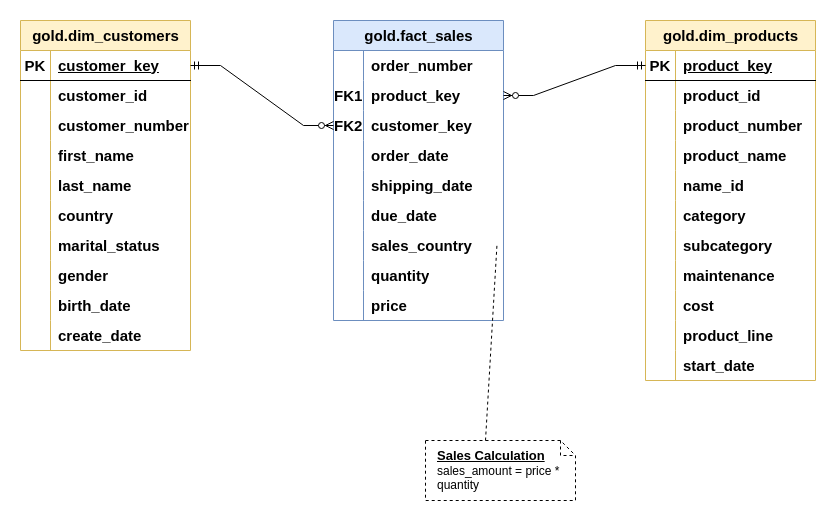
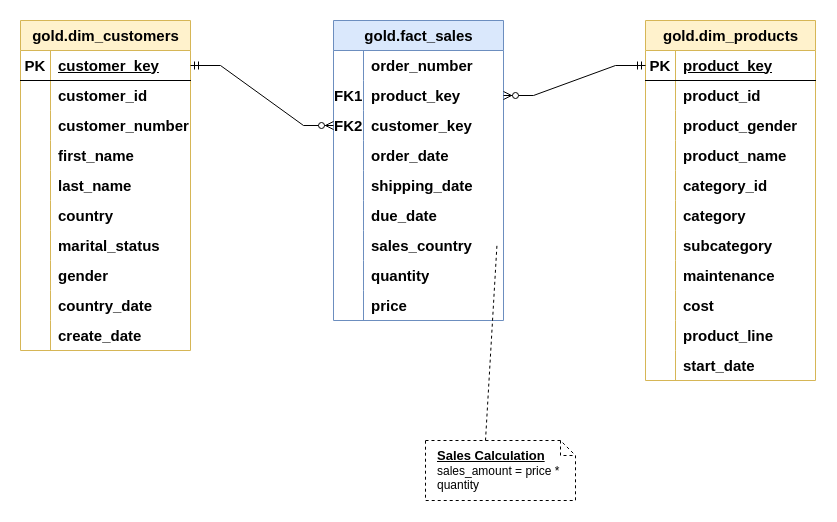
- <mxCell id="70" value="product_number" style="shape=partialRectangle;connectable=0;fillColor=none;top=0;left=0;bottom=0;right=0;align=left;spacingLeft=6;overflow=hidden;whiteSpace=wrap;html=1;fontSize=15;fontStyle=1" parent="68" vertex="1"><mxGeometry x="30" width="140" height="30" as="geometry"><mxRectangle width="140" height="30" as="alternateBounds" /></mxGeometry></mxCell>
+ <mxCell id="70" value="product_gender" style="shape=partialRectangle;connectable=0;fillColor=none;top=0;left=0;bottom=0;right=0;align=left;spacingLeft=6;overflow=hidden;whiteSpace=wrap;html=1;fontSize=15;fontStyle=1" parent="68" vertex="1"><mxGeometry x="30" width="140" height="30" as="geometry"><mxRectangle width="140" height="30" as="alternateBounds" /></mxGeometry></mxCell>
- <mxCell id="76" value="name_id" style="shape=partialRectangle;connectable=0;fillColor=none;top=0;left=0;bottom=0;right=0;align=left;spacingLeft=6;overflow=hidden;whiteSpace=wrap;html=1;fontSize=15;fontStyle=1" parent="74" vertex="1"><mxGeometry x="30" width="140" height="30" as="geometry"><mxRectangle width="140" height="30" as="alternateBounds" /></mxGeometry></mxCell>
+ <mxCell id="76" value="category_id" style="shape=partialRectangle;connectable=0;fillColor=none;top=0;left=0;bottom=0;right=0;align=left;spacingLeft=6;overflow=hidden;whiteSpace=wrap;html=1;fontSize=15;fontStyle=1" parent="74" vertex="1"><mxGeometry x="30" width="140" height="30" as="geometry"><mxRectangle width="140" height="30" as="alternateBounds" /></mxGeometry></mxCell>
- <mxCell id="29" value="birth_date" style="shape=partialRectangle;connectable=0;fillColor=none;top=0;left=0;bottom=0;right=0;align=left;spacingLeft=6;overflow=hidden;whiteSpace=wrap;html=1;fontSize=15;fontStyle=1" parent="27" vertex="1"><mxGeometry x="30" width="140" height="30" as="geometry"><mxRectangle width="140" height="30" as="alternateBounds" /></mxGeometry></mxCell>
+ <mxCell id="29" value="country_date" style="shape=partialRectangle;connectable=0;fillColor=none;top=0;left=0;bottom=0;right=0;align=left;spacingLeft=6;overflow=hidden;whiteSpace=wrap;html=1;fontSize=15;fontStyle=1" parent="27" vertex="1"><mxGeometry x="30" width="140" height="30" as="geometry"><mxRectangle width="140" height="30" as="alternateBounds" /></mxGeometry></mxCell>
